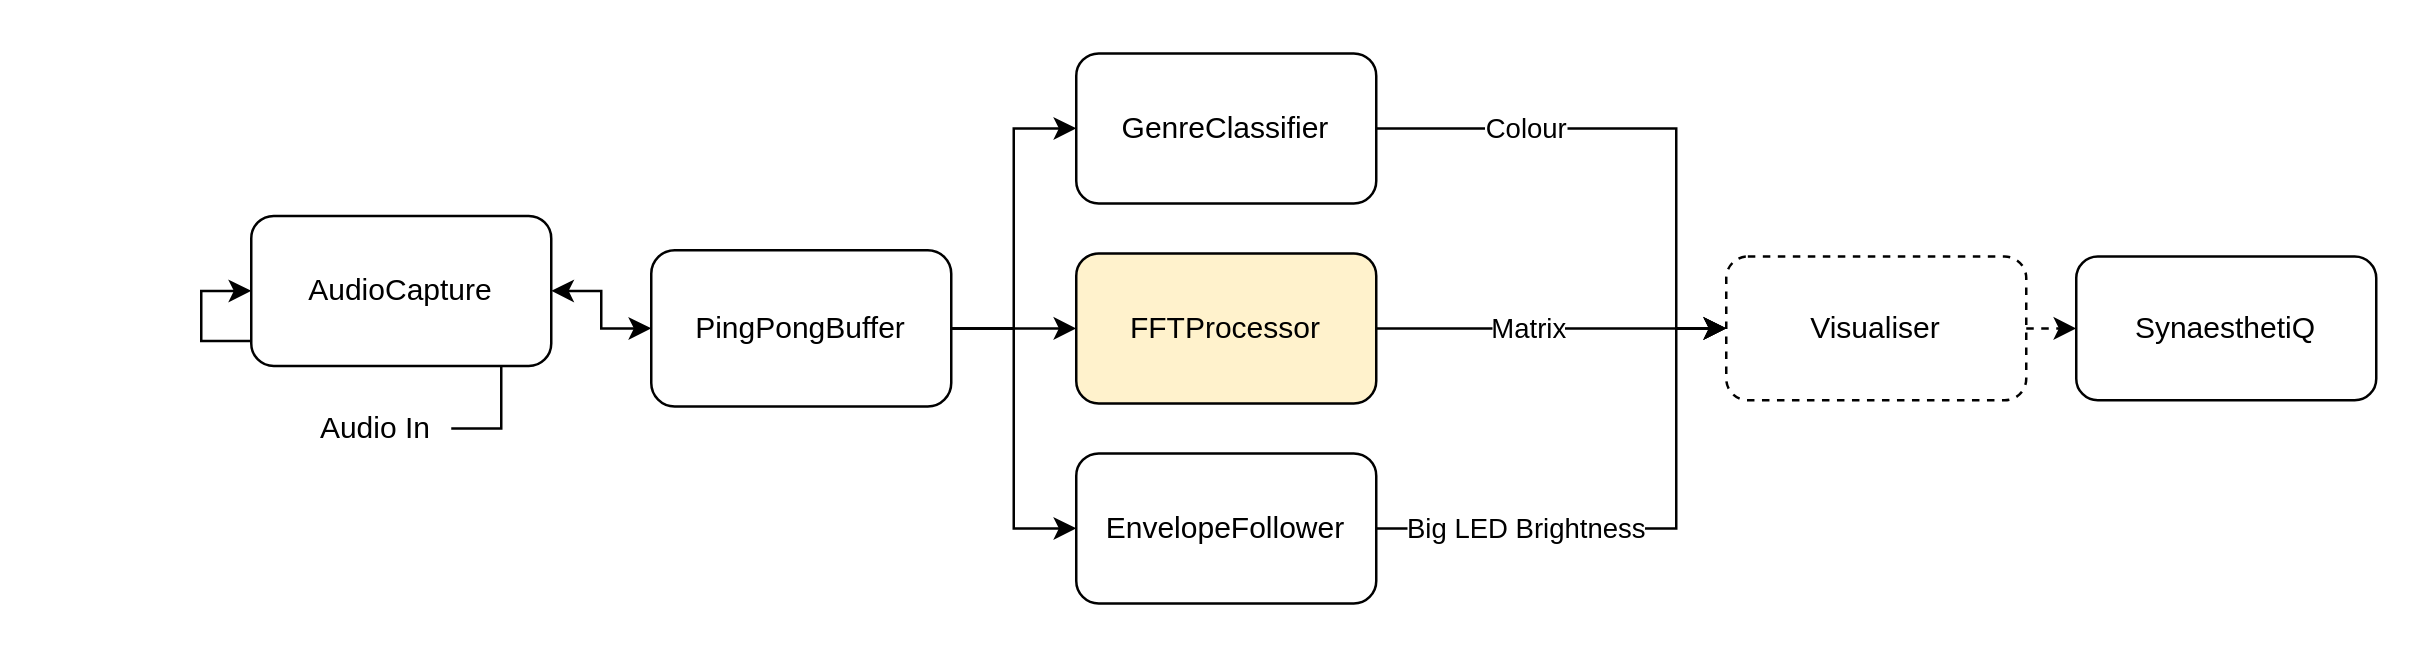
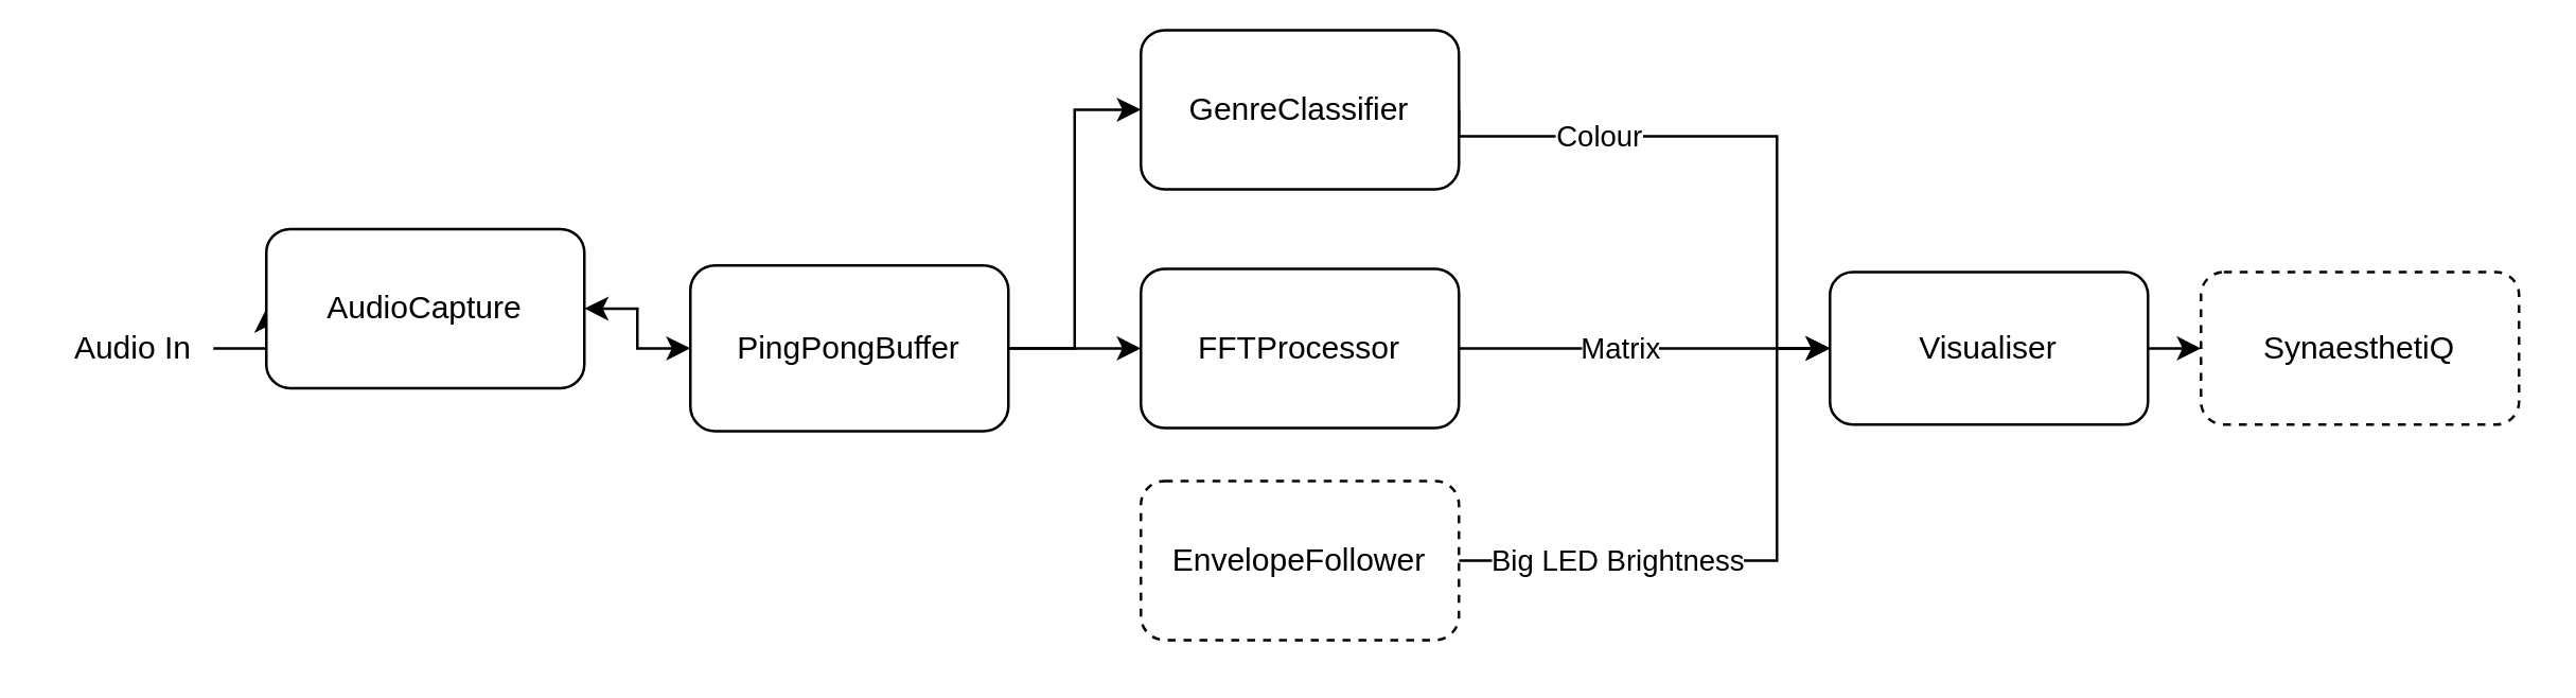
- <mxCell id="12" value="GenreClassifier" style="rounded=1;whiteSpace=wrap;html=1;" vertex="1" parent="1"><mxGeometry x="430" y="20.75" width="120" height="60" as="geometry" /></mxCell>
+ <mxCell id="12" value="GenreClassifier" style="rounded=1;whiteSpace=wrap;html=1;" vertex="1" parent="1"><mxGeometry x="430" y="10.75" width="120" height="60" as="geometry" /></mxCell>
- <mxCell id="18" value="FFTProcessor" style="rounded=1;whiteSpace=wrap;html=1;fillColor=#fff2cc;" vertex="1" parent="1"><mxGeometry x="430" y="100.75" width="120" height="60" as="geometry" /></mxCell>
+ <mxCell id="18" value="FFTProcessor" style="rounded=1;whiteSpace=wrap;html=1;" vertex="1" parent="1"><mxGeometry x="430" y="100.75" width="120" height="60" as="geometry" /></mxCell>
- <mxCell id="20" value="Visualiser" style="rounded=1;whiteSpace=wrap;html=1;verticalAlign=middle;fillColor=none;dashed=1;" vertex="1" parent="1"><mxGeometry x="690" y="102" width="120" height="57.5" as="geometry" /></mxCell>
+ <mxCell id="20" value="Visualiser" style="rounded=1;whiteSpace=wrap;html=1;verticalAlign=middle;fillColor=none;" vertex="1" parent="1"><mxGeometry x="690" y="102" width="120" height="57.5" as="geometry" /></mxCell>
- <mxCell id="19" style="edgeStyle=orthogonalEdgeStyle;rounded=0;orthogonalLoop=1;jettySize=auto;html=1;exitX=1;exitY=0.5;exitDx=0;exitDy=0;entryX=0;entryY=0.5;entryDx=0;entryDy=0;startArrow=none;startFill=0;endArrow=classic;endFill=1;dashed=1;" edge="1" parent="1" source="20" target="21"><mxGeometry relative="1" as="geometry" /></mxCell>
+ <mxCell id="19" style="edgeStyle=orthogonalEdgeStyle;rounded=0;orthogonalLoop=1;jettySize=auto;html=1;exitX=1;exitY=0.5;exitDx=0;exitDy=0;entryX=0;entryY=0.5;entryDx=0;entryDy=0;startArrow=none;startFill=0;endArrow=classic;endFill=1;" edge="1" parent="1" source="20" target="21"><mxGeometry relative="1" as="geometry" /></mxCell>
- <mxCell id="21" value="SynaesthetiQ" style="rounded=1;whiteSpace=wrap;html=1;verticalAlign=middle;fillColor=none;" vertex="1" parent="1"><mxGeometry x="830" y="102" width="120" height="57.5" as="geometry" /></mxCell>
+ <mxCell id="21" value="SynaesthetiQ" style="rounded=1;whiteSpace=wrap;html=1;verticalAlign=middle;fillColor=none;dashed=1;" vertex="1" parent="1"><mxGeometry x="830" y="102" width="120" height="57.5" as="geometry" /></mxCell>
- <mxCell id="3" value="Audio In" style="text;html=1;strokeColor=none;fillColor=none;align=center;verticalAlign=middle;whiteSpace=wrap;rounded=0;" vertex="1" parent="1"><mxGeometry x="120" y="155.75" width="60" height="30" as="geometry" /></mxCell>
+ <mxCell id="3" value="Audio In" style="text;html=1;strokeColor=none;fillColor=none;align=center;verticalAlign=middle;whiteSpace=wrap;rounded=0;" vertex="1" parent="1"><mxGeometry x="20" y="115.75" width="60" height="30" as="geometry" /></mxCell>
- <mxCell id="8" style="edgeStyle=orthogonalEdgeStyle;rounded=0;orthogonalLoop=1;jettySize=auto;html=1;exitX=1;exitY=0.5;exitDx=0;exitDy=0;entryX=0;entryY=0.5;entryDx=0;entryDy=0;fontSize=11;startArrow=none;startFill=0;endArrow=classic;endFill=1;" edge="1" parent="1" source="9" target="15"><mxGeometry relative="1" as="geometry" /></mxCell>
- <mxCell id="15" value="EnvelopeFollower" style="rounded=1;whiteSpace=wrap;html=1;" vertex="1" parent="1"><mxGeometry x="430" y="180.75" width="120" height="60" as="geometry" /></mxCell>
+ <mxCell id="15" value="EnvelopeFollower" style="rounded=1;whiteSpace=wrap;html=1;dashed=1;" vertex="1" parent="1"><mxGeometry x="430" y="180.75" width="120" height="60" as="geometry" /></mxCell>
